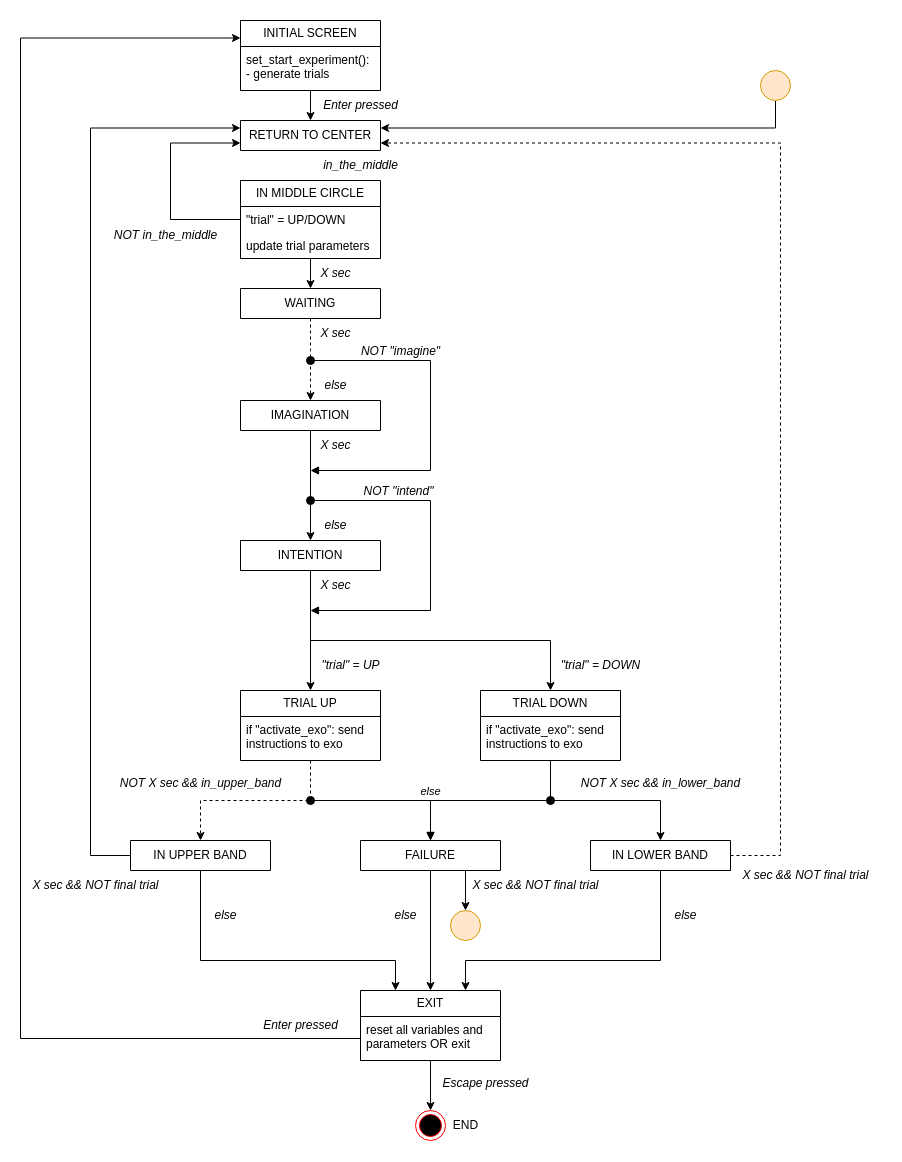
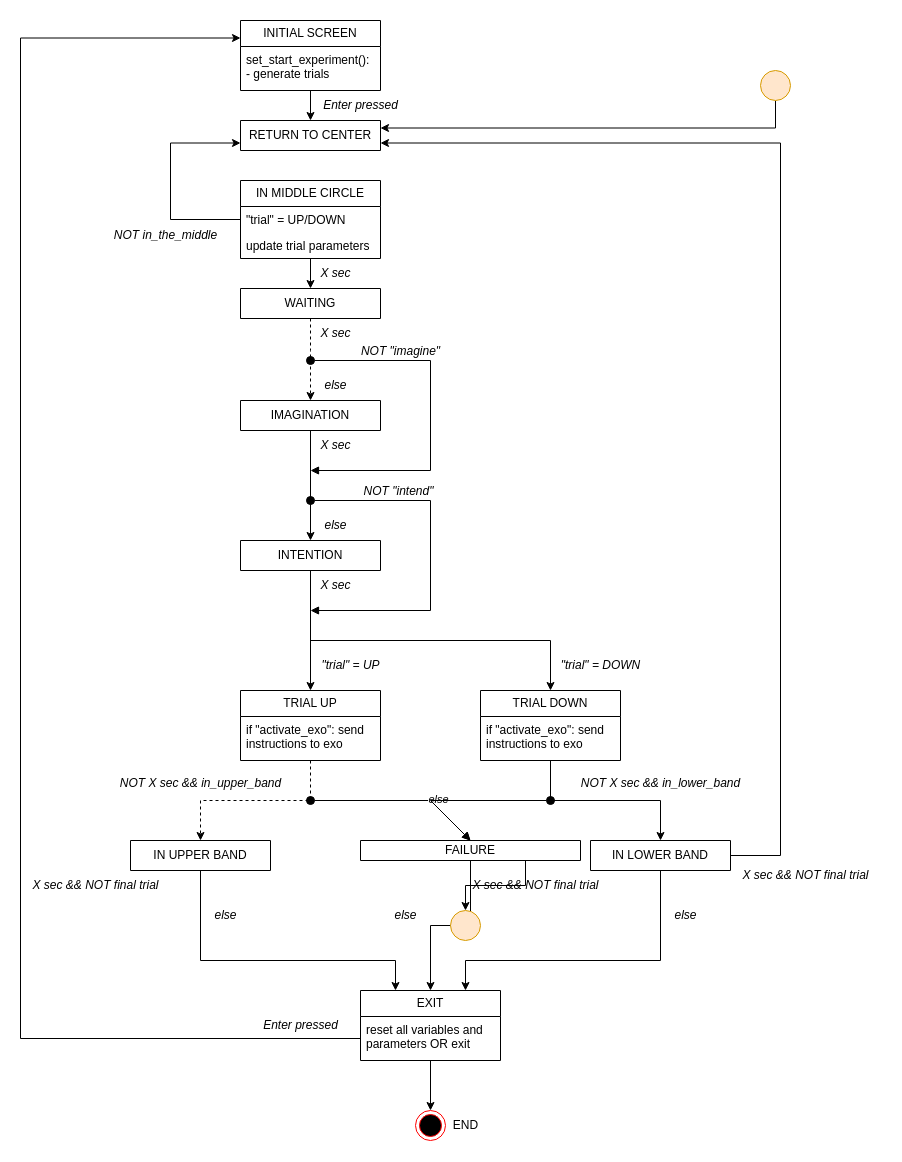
- <mxCell id="7" value="&lt;i&gt;in_the_middle&lt;/i&gt;" style="text;html=1;align=center;verticalAlign=middle;resizable=0;points=[];autosize=1;strokeColor=none;fillColor=none;" vertex="1" parent="1"><mxGeometry x="310" y="150" width="100" height="30" as="geometry" /></mxCell>
- <mxCell id="38" style="edgeStyle=orthogonalEdgeStyle;rounded=0;orthogonalLoop=1;jettySize=auto;html=1;exitX=1;exitY=0.5;exitDx=0;exitDy=0;entryX=1;entryY=0.75;entryDx=0;entryDy=0;dashed=1;" edge="1" parent="1" source="40" target="5"><mxGeometry relative="1" as="geometry"><Array as="points"><mxPoint x="780" y="855" /><mxPoint x="780" y="143" /></Array></mxGeometry></mxCell>
+ <mxCell id="38" style="edgeStyle=orthogonalEdgeStyle;rounded=0;orthogonalLoop=1;jettySize=auto;html=1;exitX=1;exitY=0.5;exitDx=0;exitDy=0;entryX=1;entryY=0.75;entryDx=0;entryDy=0;" edge="1" parent="1" source="40" target="5"><mxGeometry relative="1" as="geometry"><Array as="points"><mxPoint x="780" y="855" /><mxPoint x="780" y="143" /></Array></mxGeometry></mxCell>
- <mxCell id="36" style="edgeStyle=orthogonalEdgeStyle;rounded=0;orthogonalLoop=1;jettySize=auto;html=1;exitX=0;exitY=0.5;exitDx=0;exitDy=0;entryX=0;entryY=0.25;entryDx=0;entryDy=0;" edge="1" parent="1" source="37" target="5"><mxGeometry relative="1" as="geometry"><Array as="points"><mxPoint x="90" y="855" /><mxPoint x="90" y="128" /></Array></mxGeometry></mxCell>
- <mxCell id="43" value="FAILURE" style="swimlane;fontStyle=0;childLayout=stackLayout;horizontal=1;startSize=30;fillColor=none;horizontalStack=0;resizeParent=1;resizeParentMax=0;resizeLast=0;collapsible=1;marginBottom=0;whiteSpace=wrap;html=1;" vertex="1" parent="1"><mxGeometry x="360" y="840" width="140" height="30" as="geometry" /></mxCell>
+ <mxCell id="43" value="FAILURE" style="swimlane;fontStyle=0;childLayout=stackLayout;horizontal=1;startSize=30;fillColor=none;horizontalStack=0;resizeParent=1;resizeParentMax=0;resizeLast=0;collapsible=1;marginBottom=0;whiteSpace=wrap;html=1;" vertex="1" parent="1"><mxGeometry x="360" y="840" width="220" height="20" as="geometry" /></mxCell>
- <mxCell id="64" value="&lt;i&gt;Escape pressed&lt;/i&gt;" style="text;html=1;align=center;verticalAlign=middle;resizable=0;points=[];autosize=1;strokeColor=none;fillColor=none;" vertex="1" parent="1"><mxGeometry x="430" y="1068" width="110" height="30" as="geometry" /></mxCell>
